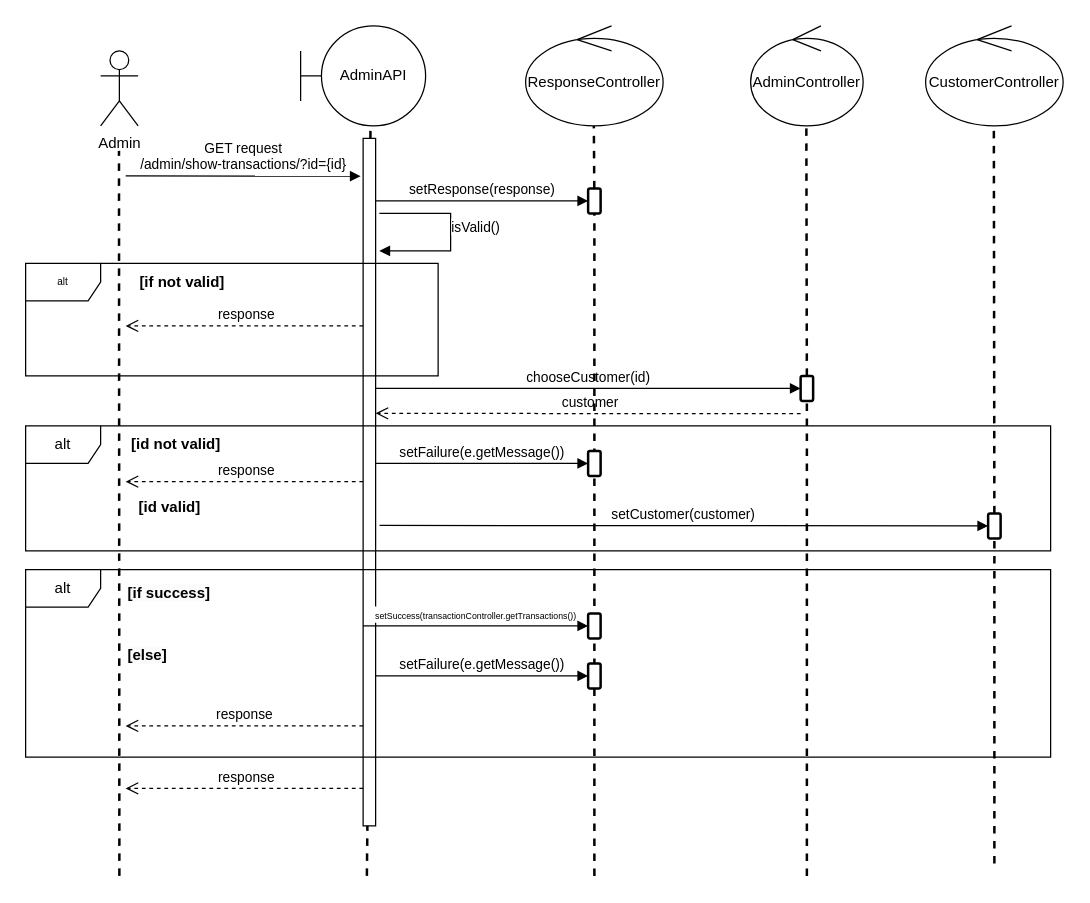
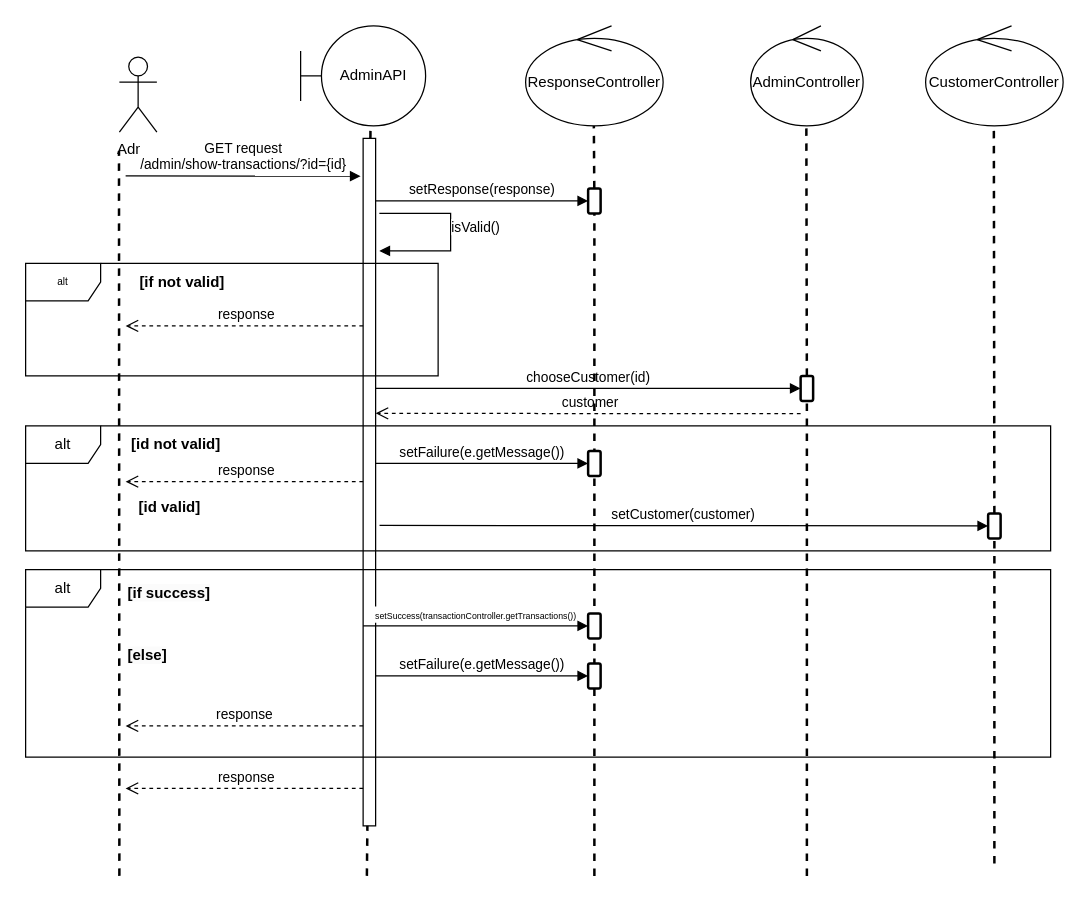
- <mxCell id="6" value="Admin" style="shape=umlActor;verticalLabelPosition=bottom;verticalAlign=top;html=1;" vertex="1" parent="1"><mxGeometry x="80" y="40" width="30" height="60" as="geometry" /></mxCell>
+ <mxCell id="6" value="Admin" style="shape=umlActor;verticalLabelPosition=bottom;verticalAlign=top;html=1;" vertex="1" parent="1"><mxGeometry x="95" y="45" width="30" height="60" as="geometry" /></mxCell>
